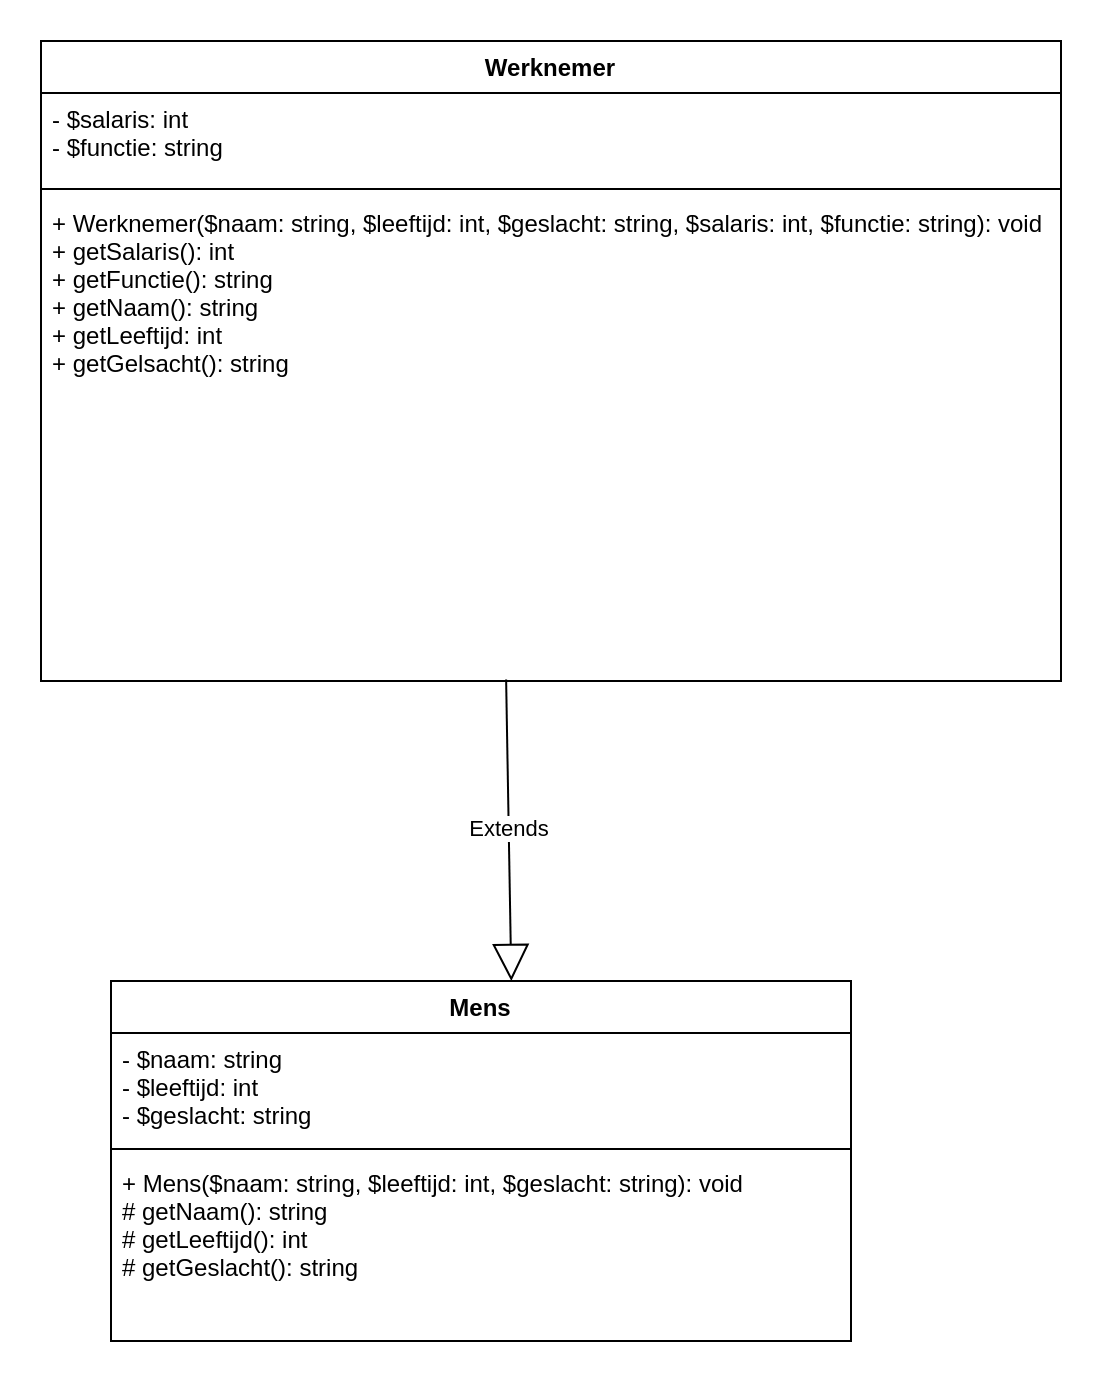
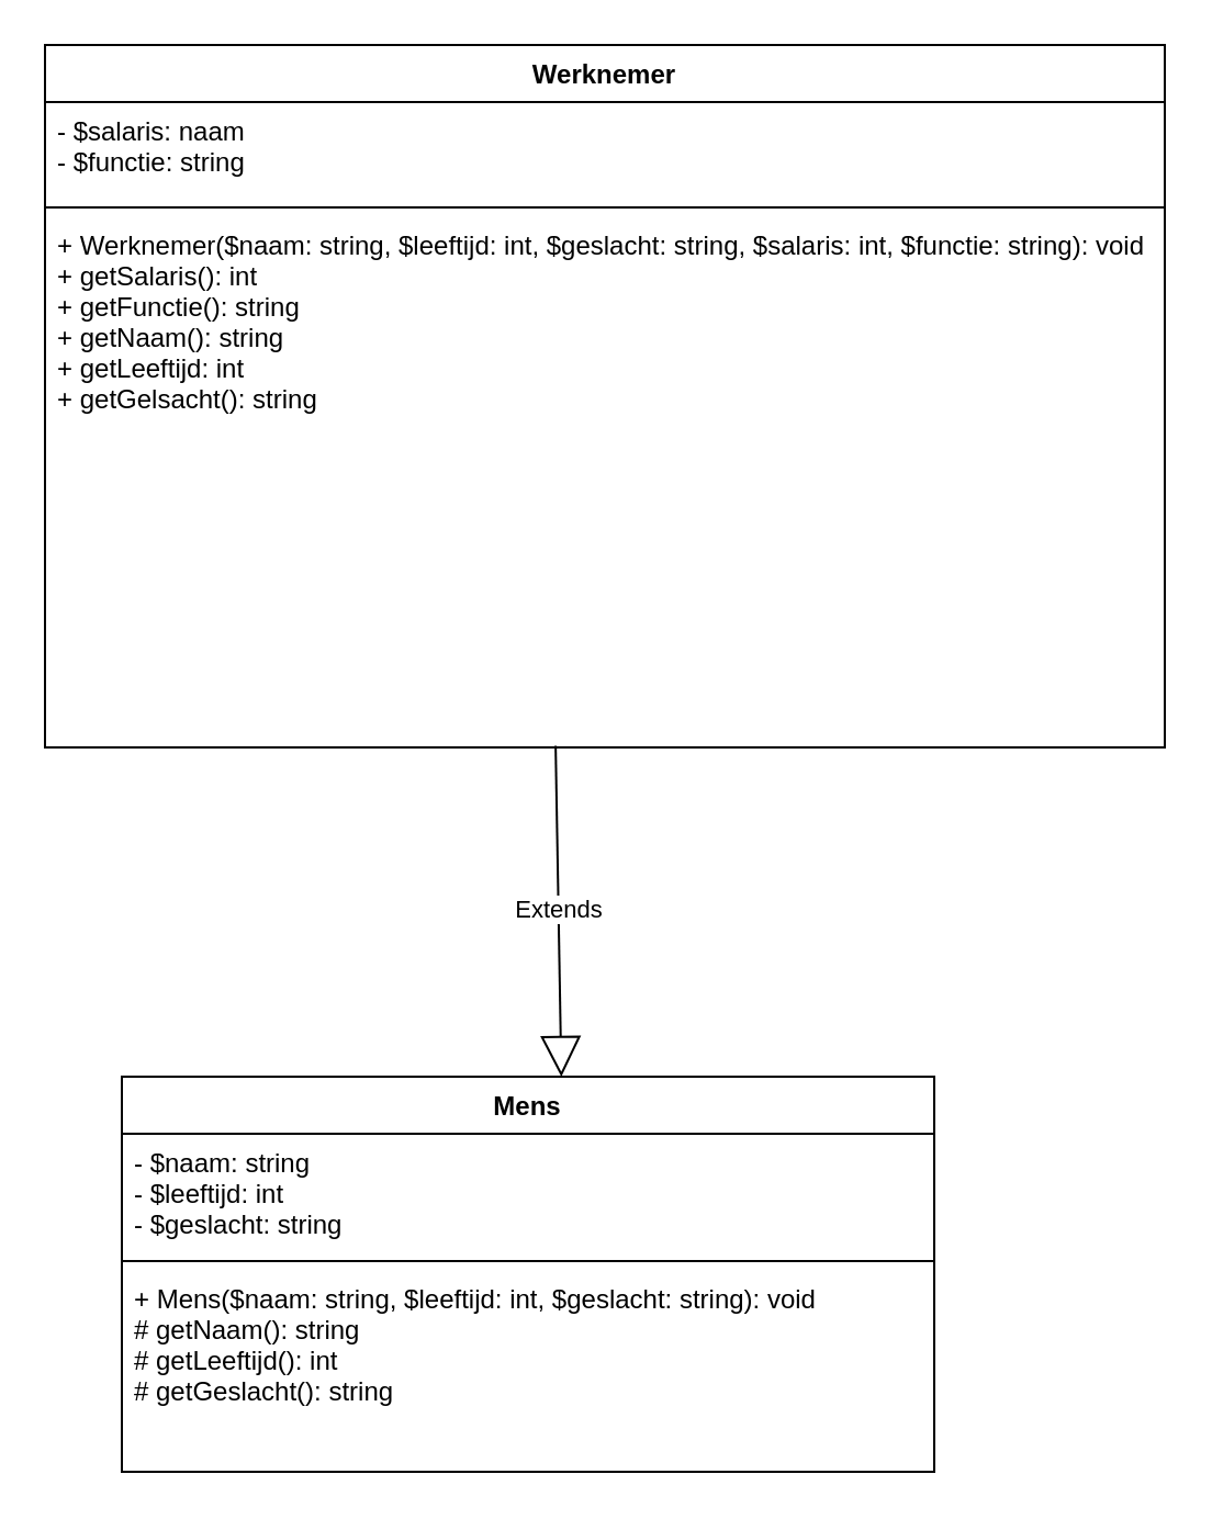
- <mxCell id="7" value="- $salaris: int&#10;- $functie: string" style="text;strokeColor=none;fillColor=none;align=left;verticalAlign=top;spacingLeft=4;spacingRight=4;overflow=hidden;rotatable=0;points=[[0,0.5],[1,0.5]];portConstraint=eastwest;" vertex="1" parent="6"><mxGeometry y="26" width="510" height="44" as="geometry" /></mxCell>
+ <mxCell id="7" value="- $salaris: naam&#10;- $functie: string" style="text;strokeColor=none;fillColor=none;align=left;verticalAlign=top;spacingLeft=4;spacingRight=4;overflow=hidden;rotatable=0;points=[[0,0.5],[1,0.5]];portConstraint=eastwest;" vertex="1" parent="6"><mxGeometry y="26" width="510" height="44" as="geometry" /></mxCell>
